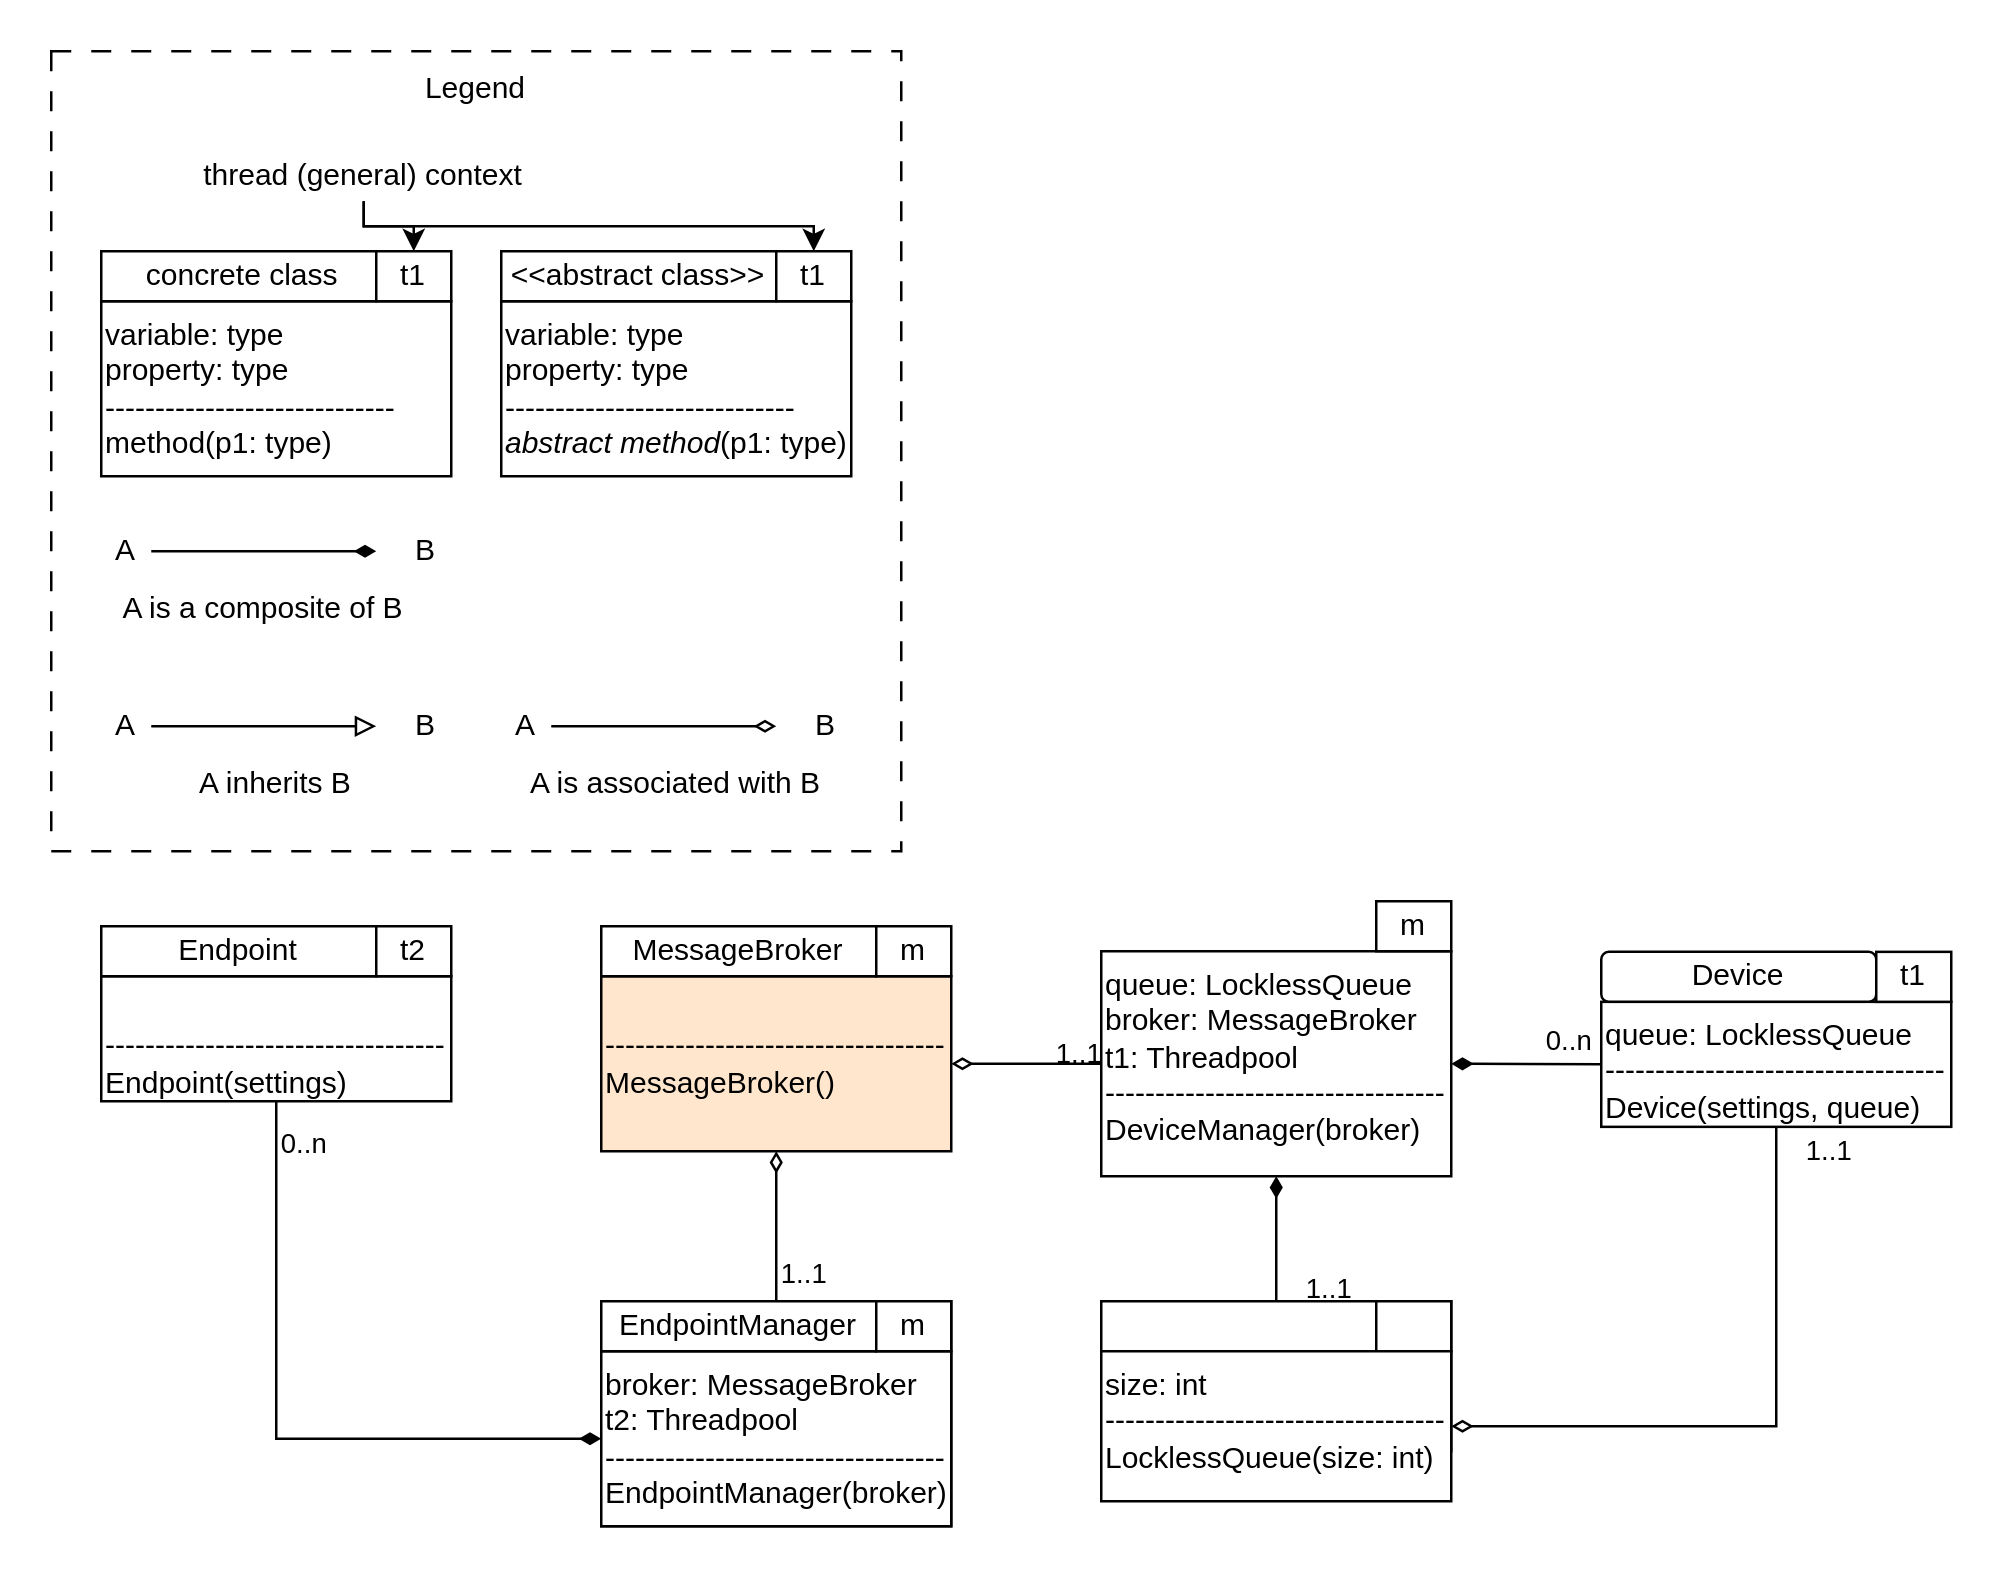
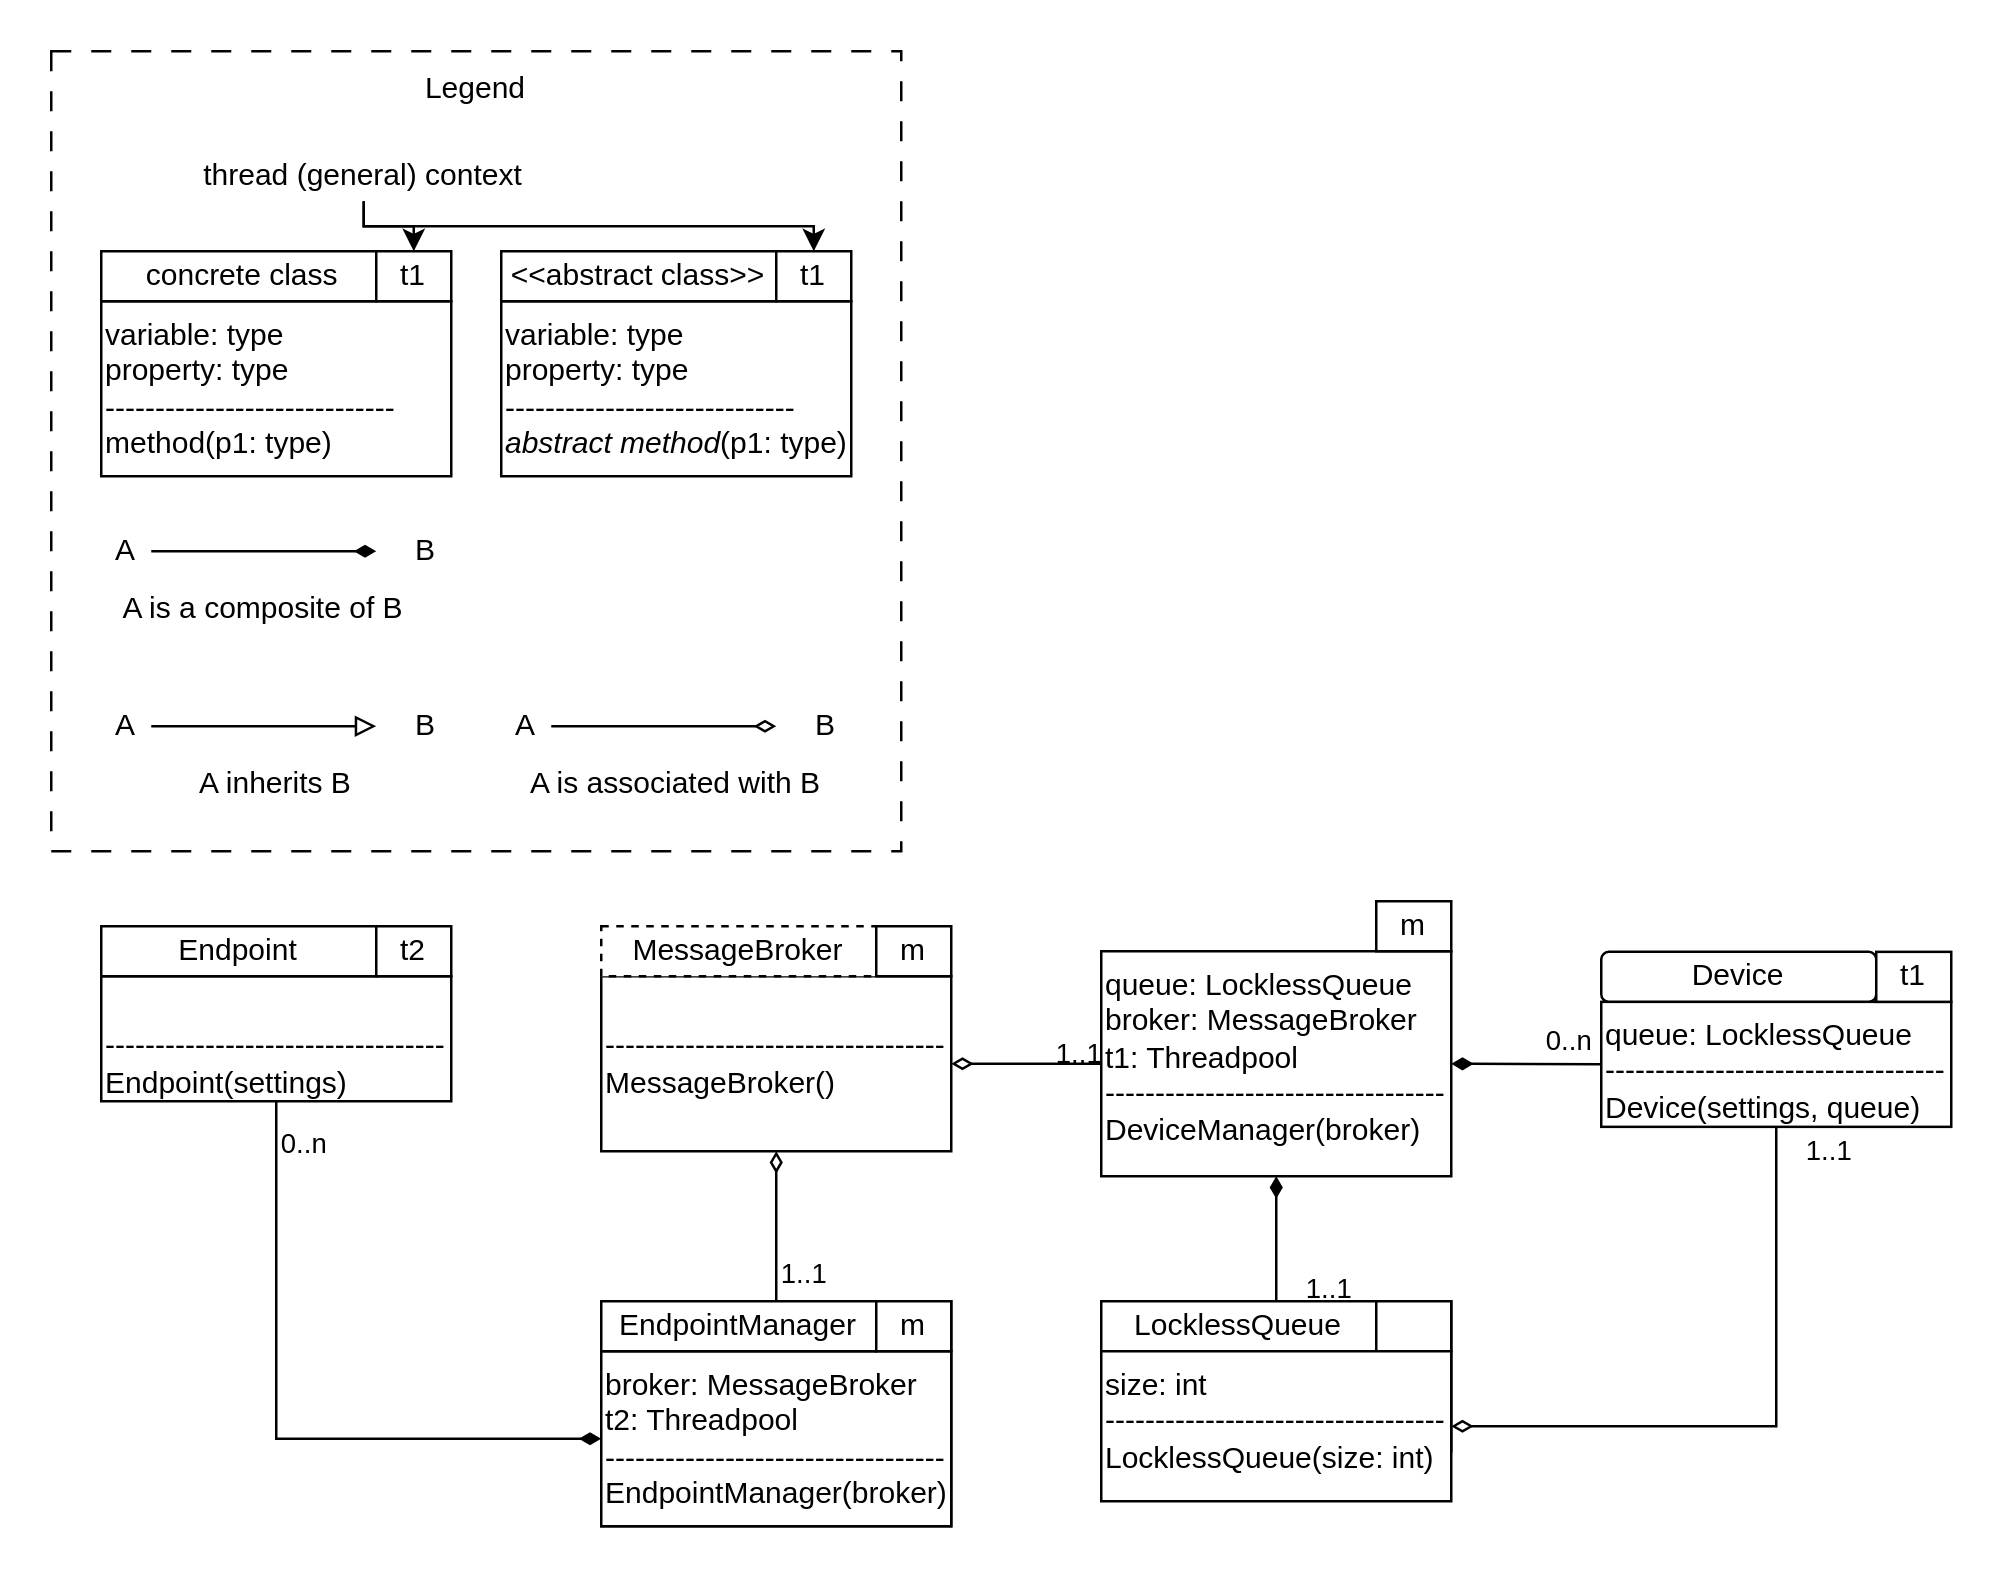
- <mxCell id="42" value="MessageBroker" style="rounded=0;whiteSpace=wrap;html=1;align=center;" vertex="1" parent="1"><mxGeometry x="240" y="370" width="110" height="20" as="geometry" /></mxCell>
+ <mxCell id="42" value="MessageBroker" style="rounded=0;whiteSpace=wrap;html=1;align=center;dashed=1;" vertex="1" parent="1"><mxGeometry x="240" y="370" width="110" height="20" as="geometry" /></mxCell>
- <mxCell id="41" value="&lt;br&gt;&lt;div&gt;----------------------------------&lt;/div&gt;&lt;div&gt;MessageBroker()&lt;br&gt;&lt;/div&gt;" style="rounded=0;whiteSpace=wrap;html=1;align=left;verticalAlign=top;fillColor=#ffe6cc;" vertex="1" parent="1"><mxGeometry x="240" y="390" width="140" height="70" as="geometry" /></mxCell>
+ <mxCell id="41" value="&lt;br&gt;&lt;div&gt;----------------------------------&lt;/div&gt;&lt;div&gt;MessageBroker()&lt;br&gt;&lt;/div&gt;" style="rounded=0;whiteSpace=wrap;html=1;align=left;verticalAlign=top;" vertex="1" parent="1"><mxGeometry x="240" y="390" width="140" height="70" as="geometry" /></mxCell>
+ <mxCell id="34" value="LocklessQueue" style="rounded=0;whiteSpace=wrap;html=1;align=center;" vertex="1" parent="1"><mxGeometry x="440" y="520" width="110" height="20" as="geometry" /></mxCell>
